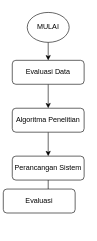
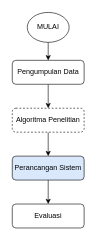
- <mxCell id="5" value="Evaluasi Data" style="rounded=1;whiteSpace=wrap;html=1;fontSize=12;glass=0;strokeWidth=1;shadow=0;" parent="1" vertex="1"><mxGeometry x="20" y="100" width="120" height="40" as="geometry" /></mxCell>
+ <mxCell id="5" value="Pengumpulan Data" style="rounded=1;whiteSpace=wrap;html=1;fontSize=12;glass=0;strokeWidth=1;shadow=0;" parent="1" vertex="1"><mxGeometry x="20" y="100" width="120" height="40" as="geometry" /></mxCell>
- <mxCell id="3" value="Algoritma Penelitian" style="rounded=1;whiteSpace=wrap;html=1;fontSize=12;glass=0;strokeWidth=1;shadow=0;" parent="1" vertex="1"><mxGeometry x="20" y="180" width="120" height="40" as="geometry" /></mxCell>
+ <mxCell id="3" value="Algoritma Penelitian" style="rounded=1;whiteSpace=wrap;html=1;fontSize=12;glass=0;strokeWidth=1;shadow=0;dashed=1;" parent="1" vertex="1"><mxGeometry x="20" y="180" width="120" height="40" as="geometry" /></mxCell>
- <mxCell id="9" value="Perancangan Sistem" style="rounded=1;whiteSpace=wrap;html=1;fontSize=12;glass=0;strokeWidth=1;shadow=0;" vertex="1" parent="1"><mxGeometry x="20" y="260" width="120" height="40" as="geometry" /></mxCell>
+ <mxCell id="9" value="Perancangan Sistem" style="rounded=1;whiteSpace=wrap;html=1;fontSize=12;glass=0;strokeWidth=1;shadow=0;fillColor=#dae8fc;" vertex="1" parent="1"><mxGeometry x="20" y="260" width="120" height="40" as="geometry" /></mxCell>
- <mxCell id="10" value="Evaluasi" style="rounded=1;whiteSpace=wrap;html=1;fontSize=12;glass=0;strokeWidth=1;shadow=0;" vertex="1" parent="1"><mxGeometry x="5" y="315" width="120" height="40" as="geometry" /></mxCell>
+ <mxCell id="10" value="Evaluasi" style="rounded=1;whiteSpace=wrap;html=1;fontSize=12;glass=0;strokeWidth=1;shadow=0;" vertex="1" parent="1"><mxGeometry x="20" y="340" width="120" height="40" as="geometry" /></mxCell>
